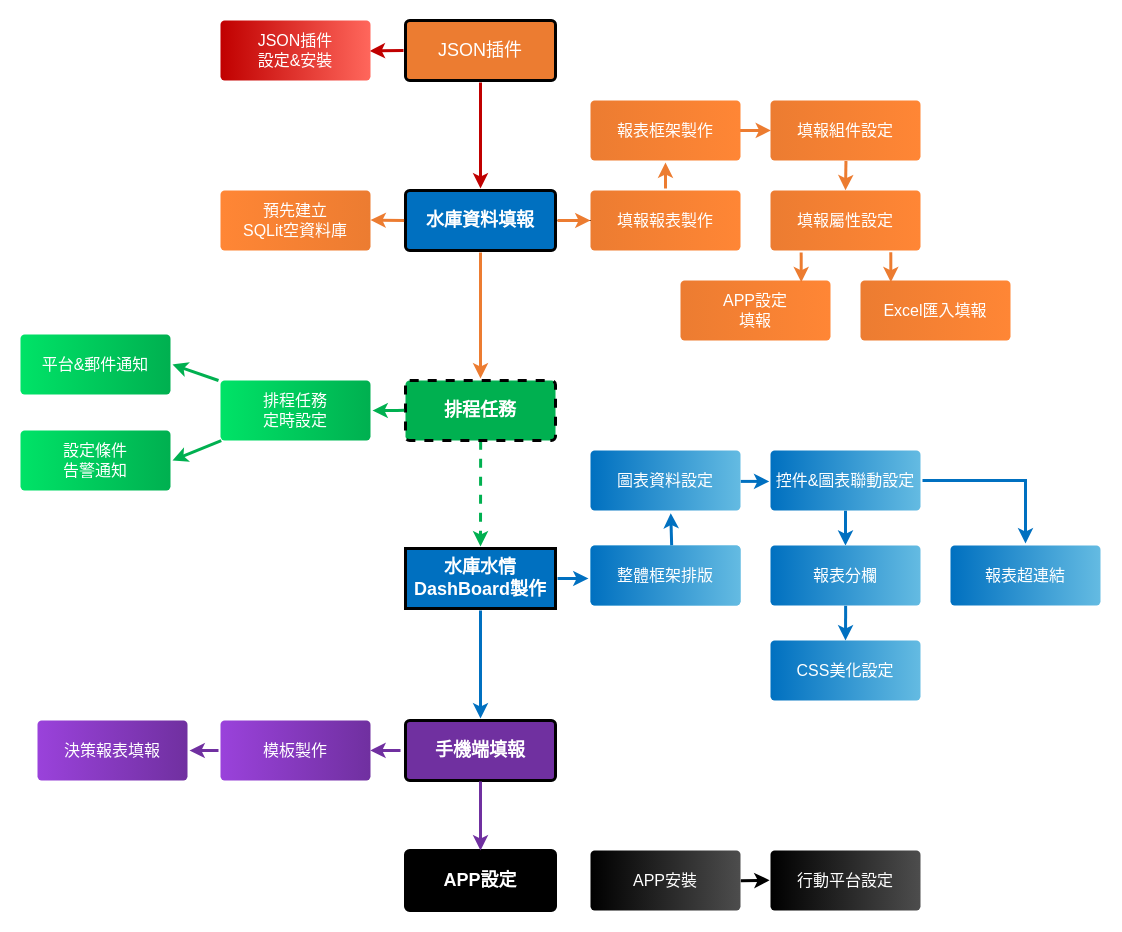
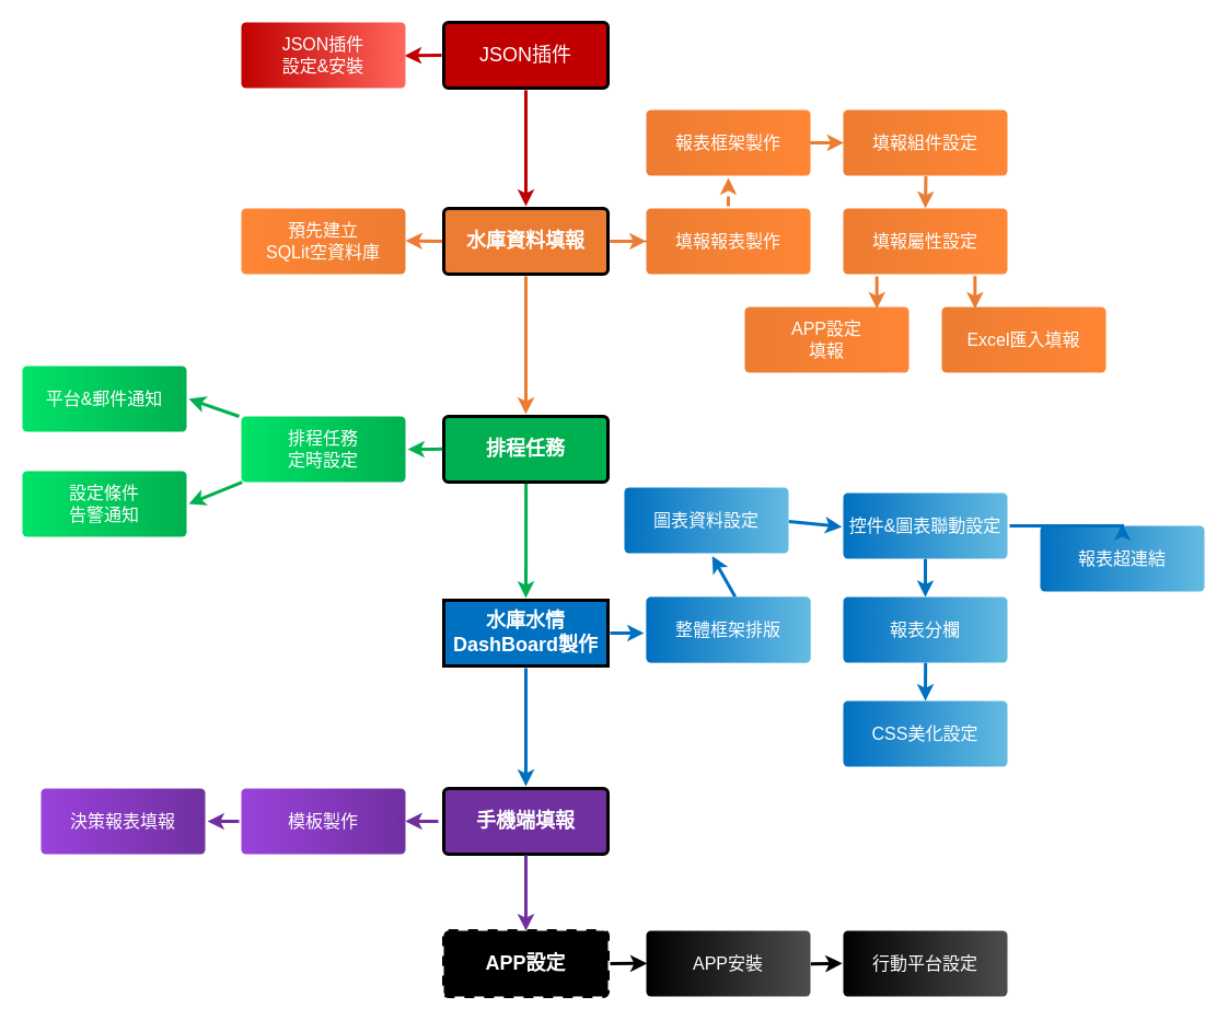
- <mxCell id="15" value="JSON插件" style="rounded=1;whiteSpace=wrap;html=1;shadow=0;labelBackgroundColor=none;strokeWidth=3;fontFamily=Helvetica;fontSize=18;fontColor=#FFFFFF;align=center;spacing=5;arcSize=7;perimeterSpacing=2;fillColor=#ec7c31;" parent="1" vertex="1"><mxGeometry x="405" y="20" width="150" height="60" as="geometry" /></mxCell>
+ <mxCell id="15" value="JSON插件" style="rounded=1;whiteSpace=wrap;html=1;shadow=0;labelBackgroundColor=none;strokeWidth=3;fontFamily=Helvetica;fontSize=18;fontColor=#FFFFFF;align=center;spacing=5;arcSize=7;perimeterSpacing=2;fillColor=#c00000;" parent="1" vertex="1"><mxGeometry x="405" y="20" width="150" height="60" as="geometry" /></mxCell>
- <mxCell id="22" value="" style="edgeStyle=none;rounded=1;jumpStyle=none;html=1;shadow=0;labelBackgroundColor=none;startArrow=none;startFill=0;jettySize=auto;orthogonalLoop=1;strokeWidth=3;fontFamily=Helvetica;fontSize=14;fontColor=#FFFFFF;spacing=5;fontStyle=1;fillColor=#b0e3e6;exitX=0.5;exitY=0;exitDx=0;exitDy=0;strokeColor=#EC7C31;" parent="1" target="30" edge="1" source="19"><mxGeometry relative="1" as="geometry"><mxPoint x="742" y="140" as="sourcePoint" /><mxPoint x="600" y="180" as="targetPoint" /><Array as="points" /></mxGeometry></mxCell>
+ <mxCell id="22" value="" style="edgeStyle=none;rounded=1;jumpStyle=none;html=1;shadow=0;labelBackgroundColor=none;startArrow=none;startFill=0;jettySize=auto;orthogonalLoop=1;strokeWidth=3;fontFamily=Helvetica;fontSize=14;fontColor=#FFFFFF;spacing=5;fontStyle=1;fillColor=#b0e3e6;exitX=0.5;exitY=0;exitDx=0;exitDy=0;strokeColor=#EC7C31;dashed=1;" parent="1" target="30" edge="1" source="19"><mxGeometry relative="1" as="geometry"><mxPoint x="742" y="140" as="sourcePoint" /><mxPoint x="600" y="180" as="targetPoint" /><Array as="points" /></mxGeometry></mxCell>
- <mxCell id="13" value="水庫資料填報" style="rounded=1;whiteSpace=wrap;html=1;shadow=0;labelBackgroundColor=none;strokeWidth=3;fontFamily=Helvetica;fontSize=18;fontColor=#FFFFFF;align=center;spacing=5;fontStyle=1;arcSize=7;perimeterSpacing=2;fillColor=#0070c0;" parent="1" vertex="1"><mxGeometry x="405" y="190" width="150" height="60" as="geometry" /></mxCell>
+ <mxCell id="13" value="水庫資料填報" style="rounded=1;whiteSpace=wrap;html=1;shadow=0;labelBackgroundColor=none;strokeWidth=3;fontFamily=Helvetica;fontSize=18;fontColor=#FFFFFF;align=center;spacing=5;fontStyle=1;arcSize=7;perimeterSpacing=2;fillColor=#EC7C31;" parent="1" vertex="1"><mxGeometry x="405" y="190" width="150" height="60" as="geometry" /></mxCell>
- <mxCell id="4" value="排程任務" style="rounded=1;whiteSpace=wrap;html=1;shadow=0;labelBackgroundColor=none;strokeWidth=3;fontFamily=Helvetica;fontSize=18;fontColor=#FFFFFF;align=center;fontStyle=1;spacing=5;arcSize=7;perimeterSpacing=2;fillColor=#00b050;dashed=1;" parent="1" vertex="1"><mxGeometry x="405" y="380" width="150" height="60" as="geometry" /></mxCell>
+ <mxCell id="4" value="排程任務" style="rounded=1;whiteSpace=wrap;html=1;shadow=0;labelBackgroundColor=none;strokeWidth=3;fontFamily=Helvetica;fontSize=18;fontColor=#FFFFFF;align=center;fontStyle=1;spacing=5;arcSize=7;perimeterSpacing=2;fillColor=#00b050;" parent="1" vertex="1"><mxGeometry x="405" y="380" width="150" height="60" as="geometry" /></mxCell>
- <mxCell id="33" value="圖表資料設定" style="rounded=1;whiteSpace=wrap;html=1;shadow=0;labelBackgroundColor=none;strokeColor=none;strokeWidth=3;fontFamily=Helvetica;fontSize=16;fontColor=#FFFFFF;align=center;spacing=5;arcSize=7;perimeterSpacing=2;gradientColor=#64BBE2;gradientDirection=east;fillColor=#0070c0;" parent="1" vertex="1"><mxGeometry x="590" y="450" width="150" height="60" as="geometry" /></mxCell>
+ <mxCell id="33" value="圖表資料設定" style="rounded=1;whiteSpace=wrap;html=1;shadow=0;labelBackgroundColor=none;strokeColor=none;strokeWidth=3;fontFamily=Helvetica;fontSize=16;fontColor=#FFFFFF;align=center;spacing=5;arcSize=7;perimeterSpacing=2;gradientColor=#64BBE2;gradientDirection=east;fillColor=#0070c0;" parent="1" vertex="1"><mxGeometry x="570" y="445" width="150" height="60" as="geometry" /></mxCell>
- <mxCell id="3" value="" style="edgeStyle=none;rounded=0;jumpStyle=none;html=1;shadow=0;labelBackgroundColor=none;startArrow=none;startFill=0;endArrow=classic;endFill=1;jettySize=auto;orthogonalLoop=1;strokeWidth=3;fontFamily=Helvetica;fontSize=16;fontColor=#23445D;spacing=5;entryX=0.5;entryY=0;entryDx=0;entryDy=0;exitX=0.501;exitY=0.971;exitDx=0;exitDy=0;exitPerimeter=0;strokeColor=#00b050;dashed=1;" parent="1" source="4" target="10" edge="1"><mxGeometry relative="1" as="geometry"><mxPoint x="480" y="688" as="targetPoint" /><mxPoint x="480" y="490" as="sourcePoint" /></mxGeometry></mxCell>
+ <mxCell id="3" value="" style="edgeStyle=none;rounded=0;jumpStyle=none;html=1;shadow=0;labelBackgroundColor=none;startArrow=none;startFill=0;endArrow=classic;endFill=1;jettySize=auto;orthogonalLoop=1;strokeWidth=3;fontFamily=Helvetica;fontSize=16;fontColor=#23445D;spacing=5;entryX=0.5;entryY=0;entryDx=0;entryDy=0;exitX=0.501;exitY=0.971;exitDx=0;exitDy=0;exitPerimeter=0;strokeColor=#00b050;" parent="1" source="4" target="10" edge="1"><mxGeometry relative="1" as="geometry"><mxPoint x="480" y="688" as="targetPoint" /><mxPoint x="480" y="490" as="sourcePoint" /></mxGeometry></mxCell>
- <mxCell id="47" value="報表超連結" style="rounded=1;whiteSpace=wrap;html=1;shadow=0;labelBackgroundColor=none;strokeColor=none;strokeWidth=3;fontFamily=Helvetica;fontSize=16;fontColor=#FFFFFF;align=center;spacing=5;arcSize=7;perimeterSpacing=2;gradientColor=#64BBE2;gradientDirection=east;fillColor=#0070c0;" vertex="1" parent="1"><mxGeometry x="950" y="545" width="150" height="60" as="geometry" /></mxCell>
+ <mxCell id="47" value="報表超連結" style="rounded=1;whiteSpace=wrap;html=1;shadow=0;labelBackgroundColor=none;strokeColor=none;strokeWidth=3;fontFamily=Helvetica;fontSize=16;fontColor=#FFFFFF;align=center;spacing=5;arcSize=7;perimeterSpacing=2;gradientColor=#64BBE2;gradientDirection=east;fillColor=#0070c0;" vertex="1" parent="1"><mxGeometry x="950" y="480" width="150" height="60" as="geometry" /></mxCell>
+ <mxCell id="55" value="" style="edgeStyle=none;rounded=0;jumpStyle=none;html=1;shadow=0;labelBackgroundColor=none;startArrow=none;startFill=0;endArrow=classic;endFill=1;jettySize=auto;orthogonalLoop=1;strokeWidth=3;fontFamily=Helvetica;fontSize=14;fontColor=#FFFFFF;spacing=5;entryX=0.018;entryY=0.497;entryDx=0;entryDy=0;entryPerimeter=0;exitX=1;exitY=0.5;exitDx=0;exitDy=0;" edge="1" parent="1" source="45" target="46"><mxGeometry relative="1" as="geometry"><mxPoint x="570" y="880" as="sourcePoint" /><mxPoint x="586" y="879.66" as="targetPoint" /></mxGeometry></mxCell>
- <mxCell id="45" value="APP設定" style="rounded=1;whiteSpace=wrap;html=1;shadow=0;labelBackgroundColor=none;strokeWidth=3;fontFamily=Helvetica;fontSize=18;fontColor=#FFFFFF;align=center;spacing=5;fontStyle=1;arcSize=7;perimeterSpacing=2;fillColor=#000000;" vertex="1" parent="1"><mxGeometry x="405" y="850" width="150" height="60" as="geometry" /></mxCell>
+ <mxCell id="45" value="APP設定" style="rounded=1;whiteSpace=wrap;html=1;shadow=0;labelBackgroundColor=none;strokeWidth=3;fontFamily=Helvetica;fontSize=18;fontColor=#FFFFFF;align=center;spacing=5;fontStyle=1;arcSize=7;perimeterSpacing=2;fillColor=#000000;dashed=1;" vertex="1" parent="1"><mxGeometry x="405" y="850" width="150" height="60" as="geometry" /></mxCell>
